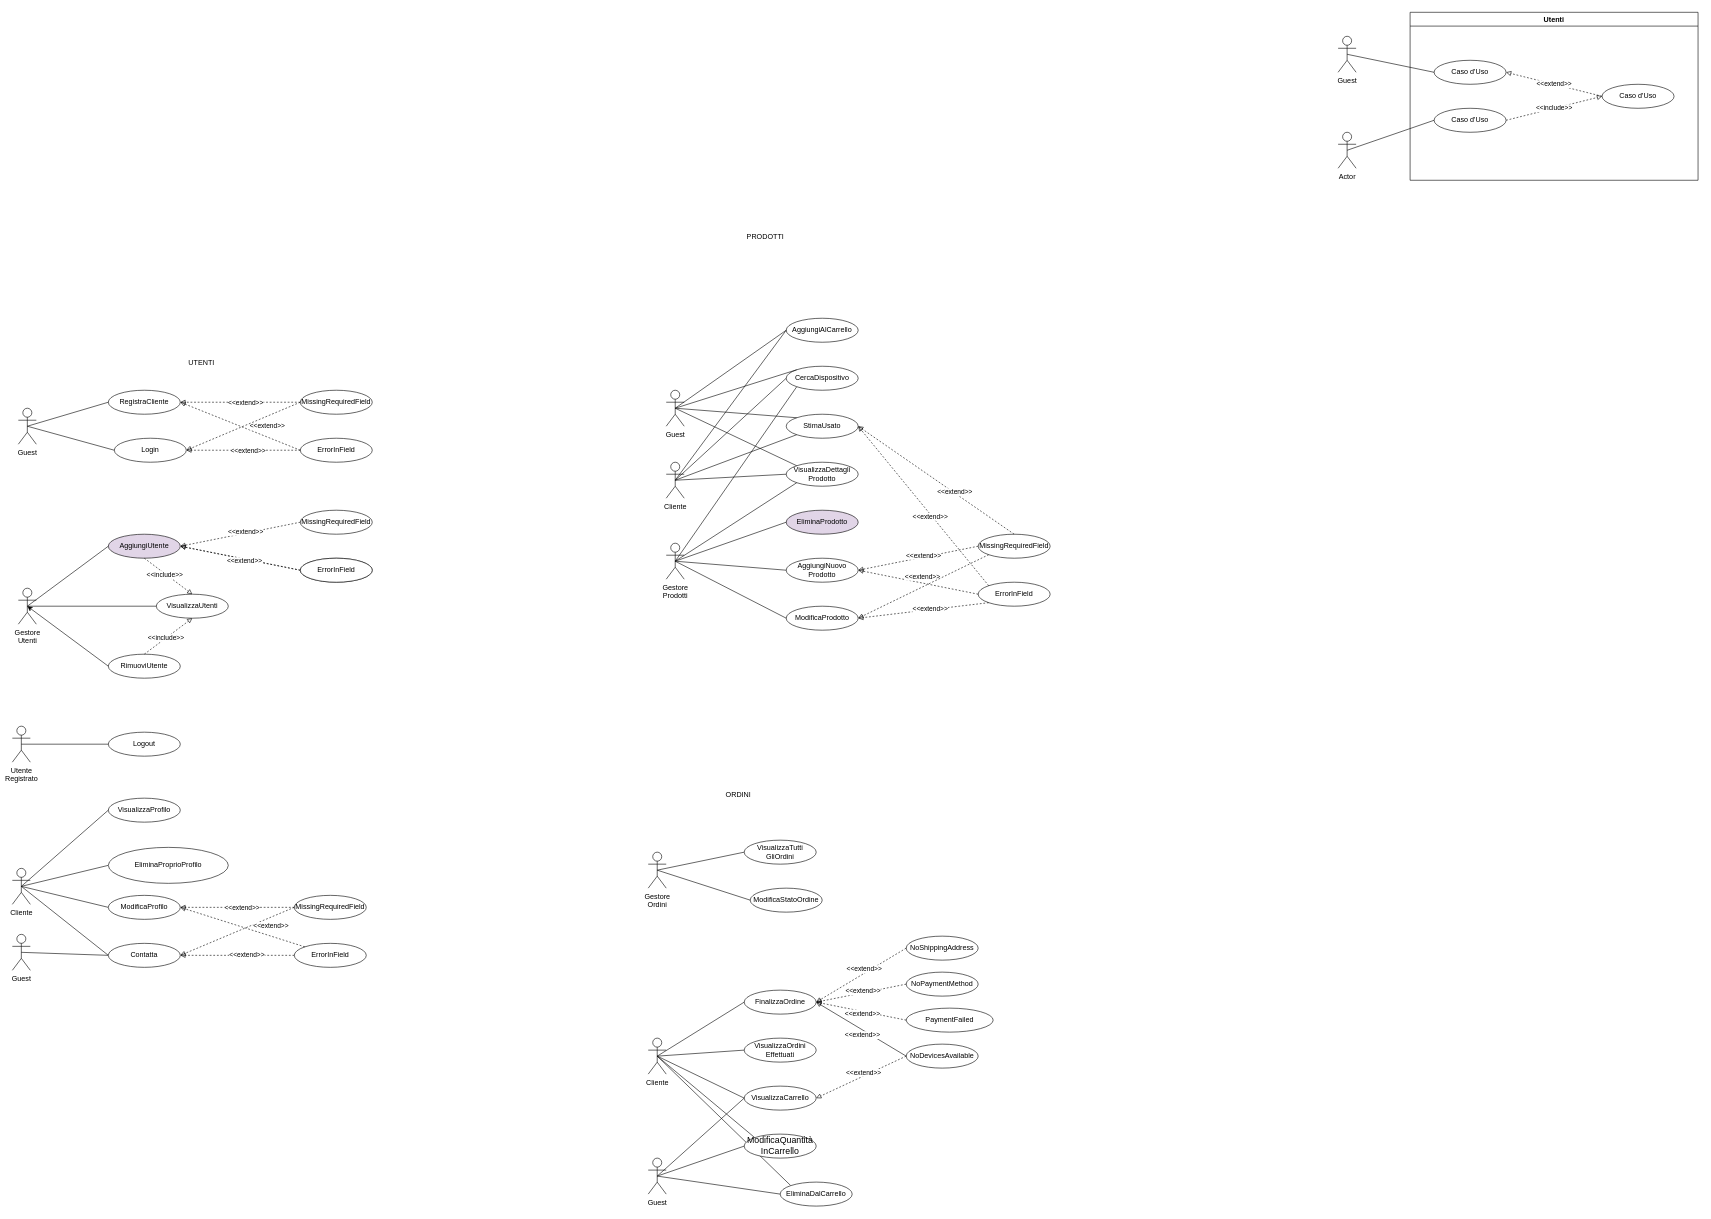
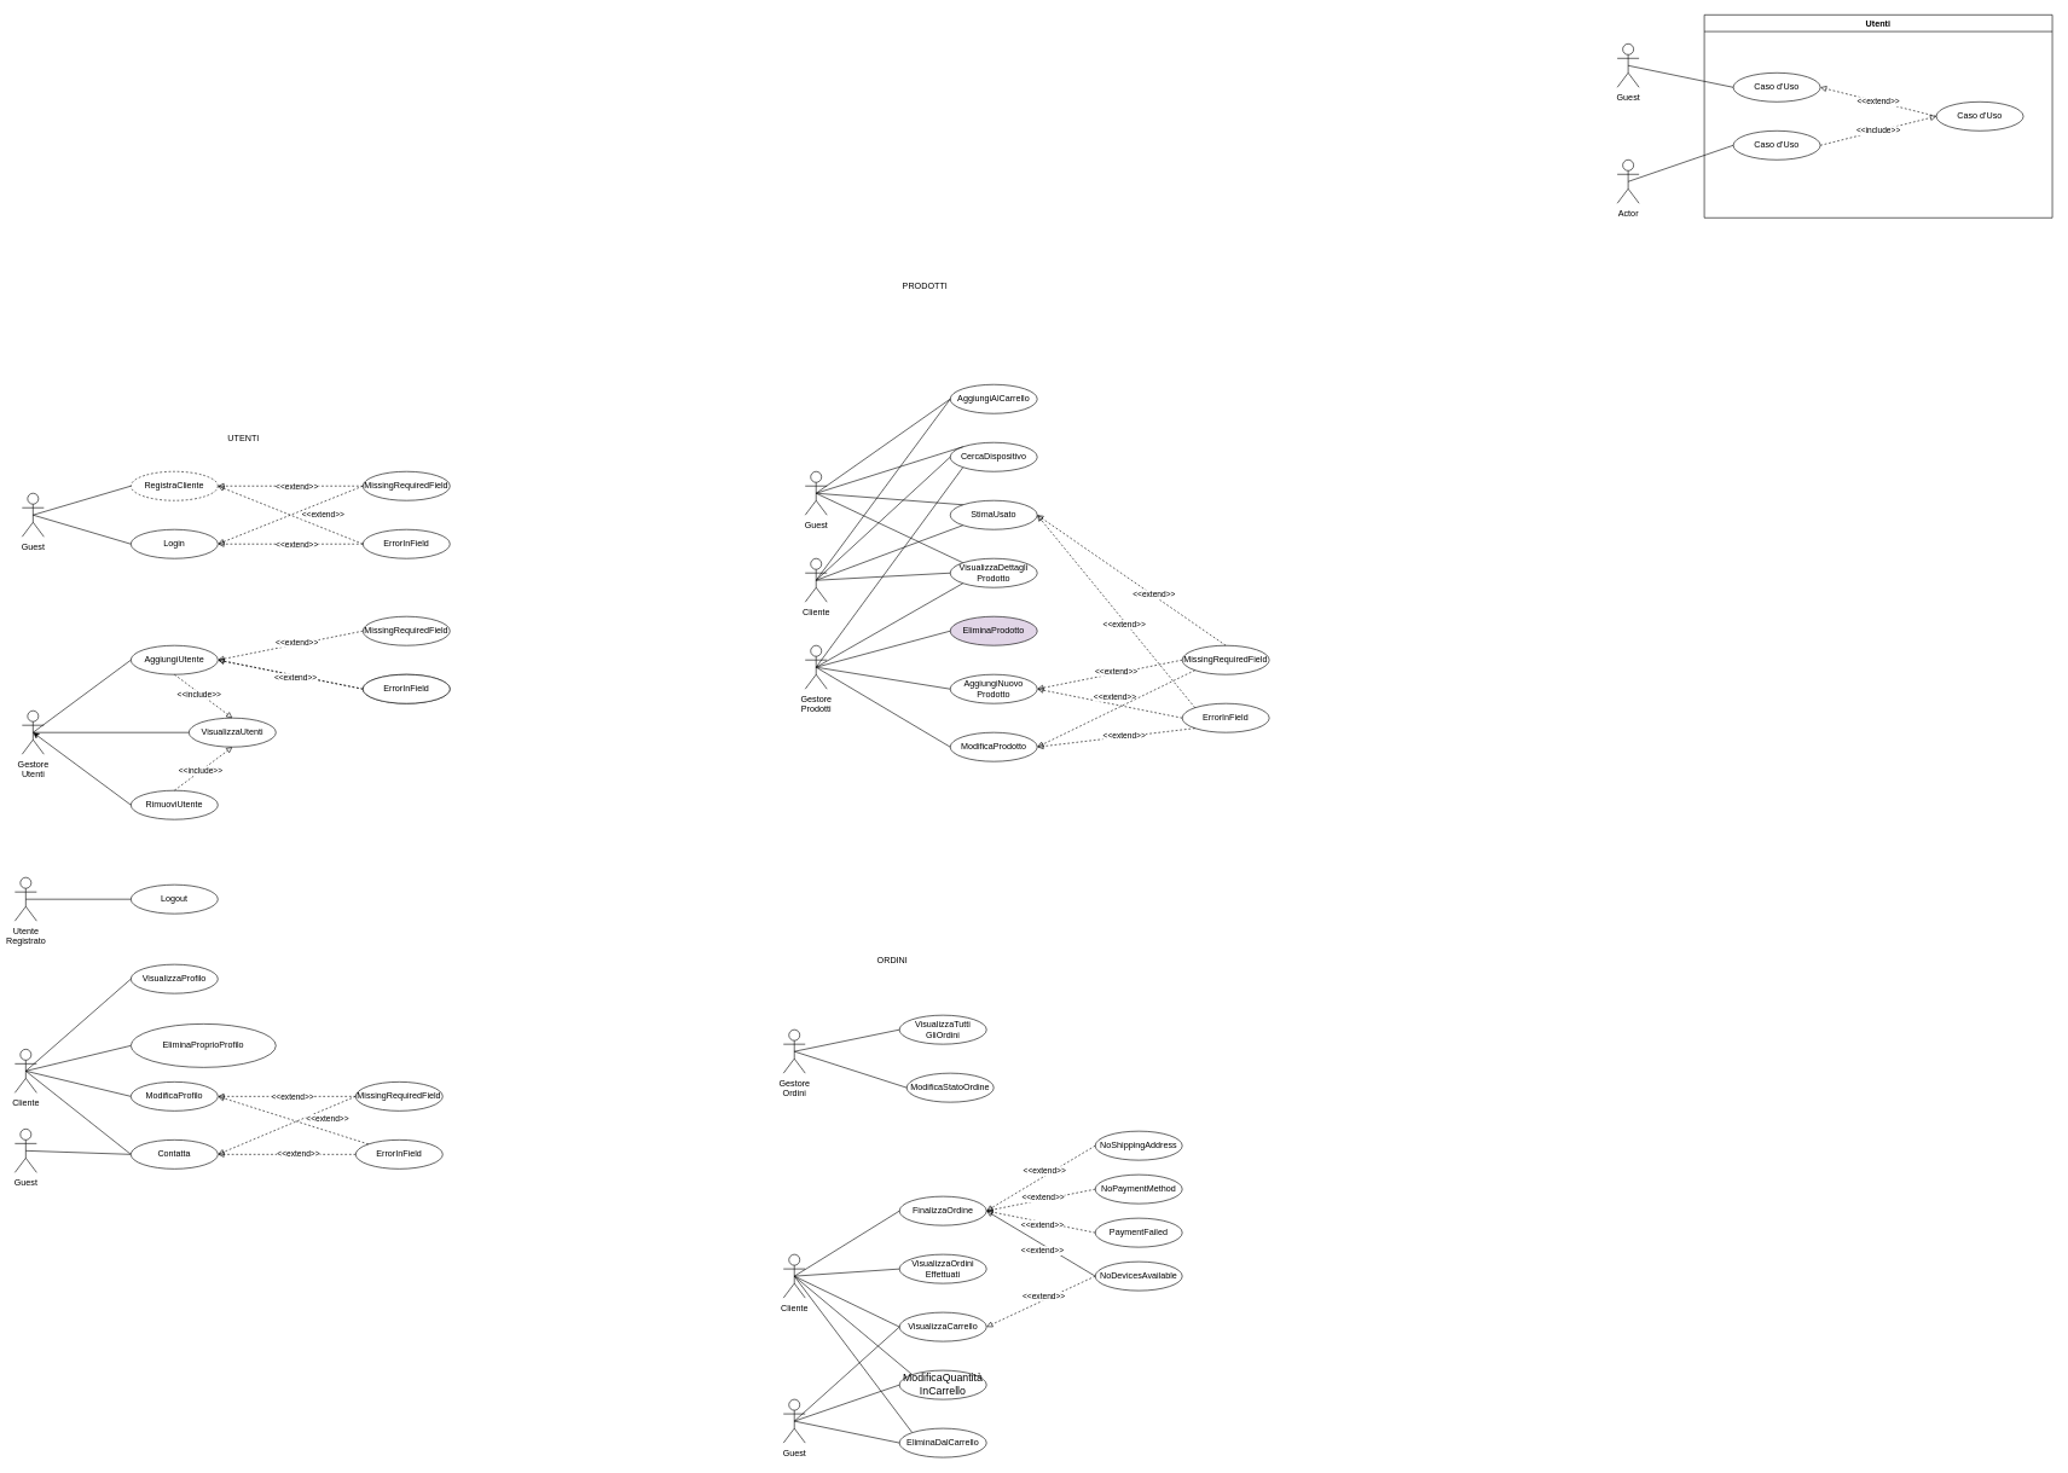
- <mxCell id="12" value="RegistraCliente" style="ellipse;whiteSpace=wrap;html=1;" parent="1" vertex="1"><mxGeometry x="180" y="650" width="120" height="40" as="geometry" /></mxCell>
+ <mxCell id="12" value="RegistraCliente" style="ellipse;whiteSpace=wrap;html=1;dashed=1;" parent="1" vertex="1"><mxGeometry x="180" y="650" width="120" height="40" as="geometry" /></mxCell>
- <mxCell id="13" value="Login" style="ellipse;whiteSpace=wrap;html=1;" parent="1" vertex="1"><mxGeometry x="190" y="730" width="120" height="40" as="geometry" /></mxCell>
+ <mxCell id="13" value="Login" style="ellipse;whiteSpace=wrap;html=1;" parent="1" vertex="1"><mxGeometry x="180" y="730" width="120" height="40" as="geometry" /></mxCell>
- <mxCell id="26" value="AggiungiUtente" style="ellipse;whiteSpace=wrap;html=1;fillColor=#e1d5e7;" parent="1" vertex="1"><mxGeometry x="180" y="890" width="120" height="40" as="geometry" /></mxCell>
+ <mxCell id="26" value="AggiungiUtente" style="ellipse;whiteSpace=wrap;html=1;" parent="1" vertex="1"><mxGeometry x="180" y="890" width="120" height="40" as="geometry" /></mxCell>
- <mxCell id="48" value="Gestore&lt;br&gt;Prodotti" style="shape=umlActor;verticalLabelPosition=bottom;verticalAlign=top;html=1;outlineConnect=0;" parent="1" vertex="1"><mxGeometry x="1110" y="905" width="30" height="60" as="geometry" /></mxCell>
+ <mxCell id="48" value="Gestore&lt;br&gt;Prodotti" style="shape=umlActor;verticalLabelPosition=bottom;verticalAlign=top;html=1;outlineConnect=0;" parent="1" vertex="1"><mxGeometry x="1110" y="890" width="30" height="60" as="geometry" /></mxCell>
- <mxCell id="108" value="PaymentFailed" style="ellipse;whiteSpace=wrap;html=1;" parent="1" vertex="1"><mxGeometry x="1510" y="1680" width="145" height="40" as="geometry" /></mxCell>
+ <mxCell id="108" value="PaymentFailed" style="ellipse;whiteSpace=wrap;html=1;" parent="1" vertex="1"><mxGeometry x="1510" y="1680" width="120" height="40" as="geometry" /></mxCell>
- <mxCell id="127" value="EliminaDalCarrello" style="ellipse;whiteSpace=wrap;html=1;" parent="1" vertex="1"><mxGeometry x="1300" y="1970" width="120" height="40" as="geometry" /></mxCell>
+ <mxCell id="127" value="EliminaDalCarrello" style="ellipse;whiteSpace=wrap;html=1;" parent="1" vertex="1"><mxGeometry x="1240" y="1970" width="120" height="40" as="geometry" /></mxCell>
